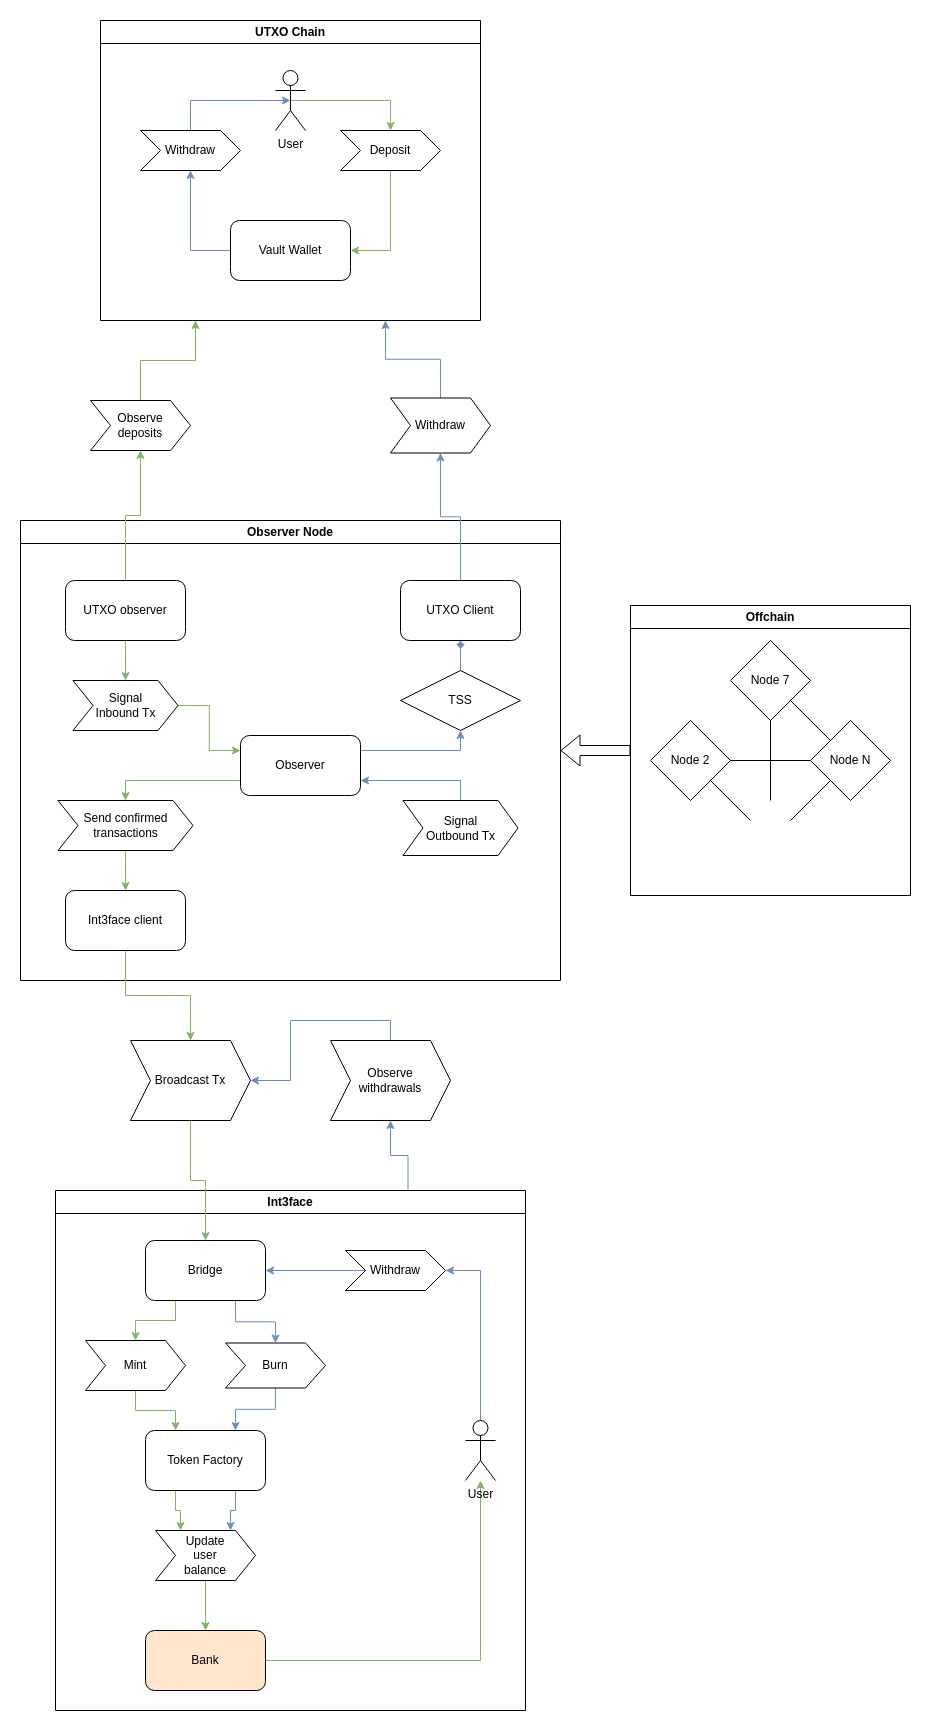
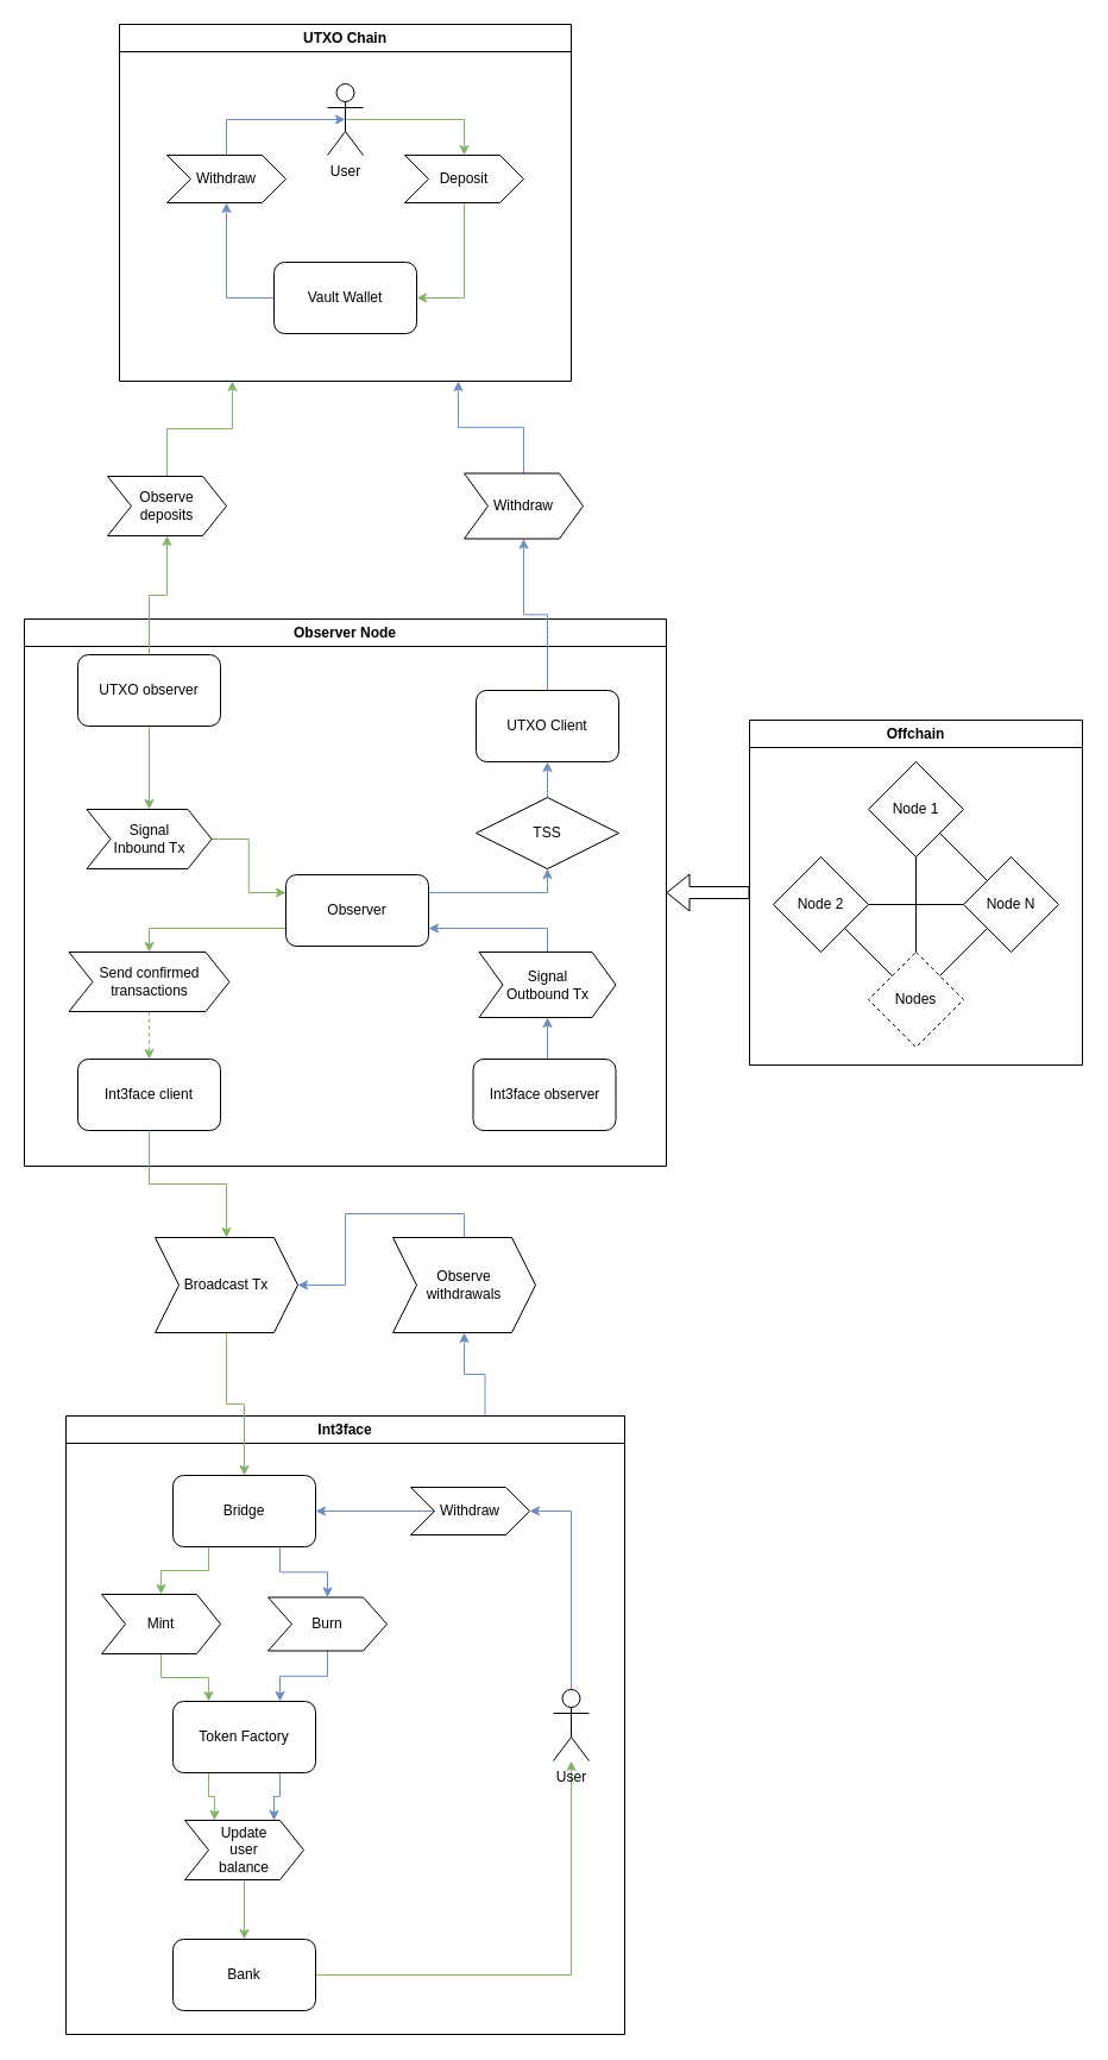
- <mxCell id="13" value="UTXO observer" style="rounded=1;whiteSpace=wrap;html=1;" vertex="1" parent="11"><mxGeometry x="45" y="60" width="120" height="60" as="geometry" /></mxCell>
+ <mxCell id="13" value="UTXO observer" style="rounded=1;whiteSpace=wrap;html=1;" vertex="1" parent="11"><mxGeometry x="45" y="30" width="120" height="60" as="geometry" /></mxCell>
- <mxCell id="25" style="edgeStyle=orthogonalEdgeStyle;rounded=0;orthogonalLoop=1;jettySize=auto;html=1;exitX=0.5;exitY=0;exitDx=0;exitDy=0;entryX=0.5;entryY=1;entryDx=0;entryDy=0;fillColor=#dae8fc;strokeColor=#6c8ebf;endArrow=diamond;" edge="1" parent="11" source="26" target="27"><mxGeometry relative="1" as="geometry" /></mxCell>
+ <mxCell id="25" style="edgeStyle=orthogonalEdgeStyle;rounded=0;orthogonalLoop=1;jettySize=auto;html=1;exitX=0.5;exitY=0;exitDx=0;exitDy=0;entryX=0.5;entryY=1;entryDx=0;entryDy=0;fillColor=#dae8fc;strokeColor=#6c8ebf;" edge="1" parent="11" source="26" target="27"><mxGeometry relative="1" as="geometry" /></mxCell>
- <mxCell id="61" value="Node 7" style="rhombus;whiteSpace=wrap;html=1;" vertex="1" parent="60"><mxGeometry x="100" y="35" width="80" height="80" as="geometry" /></mxCell>
+ <mxCell id="61" value="Node 1" style="rhombus;whiteSpace=wrap;html=1;" vertex="1" parent="60"><mxGeometry x="100" y="35" width="80" height="80" as="geometry" /></mxCell>
+ <mxCell id="64" value="Nodes" style="rhombus;whiteSpace=wrap;html=1;dashed=1;" vertex="1" parent="60"><mxGeometry x="100" y="195" width="80" height="80" as="geometry" /></mxCell>
- <mxCell id="23" style="edgeStyle=orthogonalEdgeStyle;rounded=0;orthogonalLoop=1;jettySize=auto;html=1;exitX=0.5;exitY=1;exitDx=0;exitDy=0;entryX=0.5;entryY=0;entryDx=0;entryDy=0;fillColor=#d5e8d4;strokeColor=#82b366;" edge="1" parent="11" source="24" target="28"><mxGeometry relative="1" as="geometry" /></mxCell>
+ <mxCell id="23" style="edgeStyle=orthogonalEdgeStyle;rounded=0;orthogonalLoop=1;jettySize=auto;html=1;exitX=0.5;exitY=1;exitDx=0;exitDy=0;entryX=0.5;entryY=0;entryDx=0;entryDy=0;fillColor=#d5e8d4;strokeColor=#82b366;dashed=1;" edge="1" parent="11" source="24" target="28"><mxGeometry relative="1" as="geometry" /></mxCell>
+ <mxCell id="14" style="edgeStyle=orthogonalEdgeStyle;rounded=0;orthogonalLoop=1;jettySize=auto;html=1;exitX=0.5;exitY=0;exitDx=0;exitDy=0;entryX=0.5;entryY=1;entryDx=0;entryDy=0;fillColor=#dae8fc;strokeColor=#6c8ebf;" edge="1" parent="11" source="15" target="22"><mxGeometry relative="1" as="geometry" /></mxCell>
+ <mxCell id="15" value="Int3face observer" style="rounded=1;whiteSpace=wrap;html=1;" vertex="1" parent="11"><mxGeometry x="377.5" y="370" width="120" height="60" as="geometry" /></mxCell>
- <mxCell id="35" value="Bank" style="rounded=1;whiteSpace=wrap;html=1;fillColor=#ffe6cc;" vertex="1" parent="30"><mxGeometry x="90" y="440" width="120" height="60" as="geometry" /></mxCell>
+ <mxCell id="35" value="Bank" style="rounded=1;whiteSpace=wrap;html=1;" vertex="1" parent="30"><mxGeometry x="90" y="440" width="120" height="60" as="geometry" /></mxCell>
